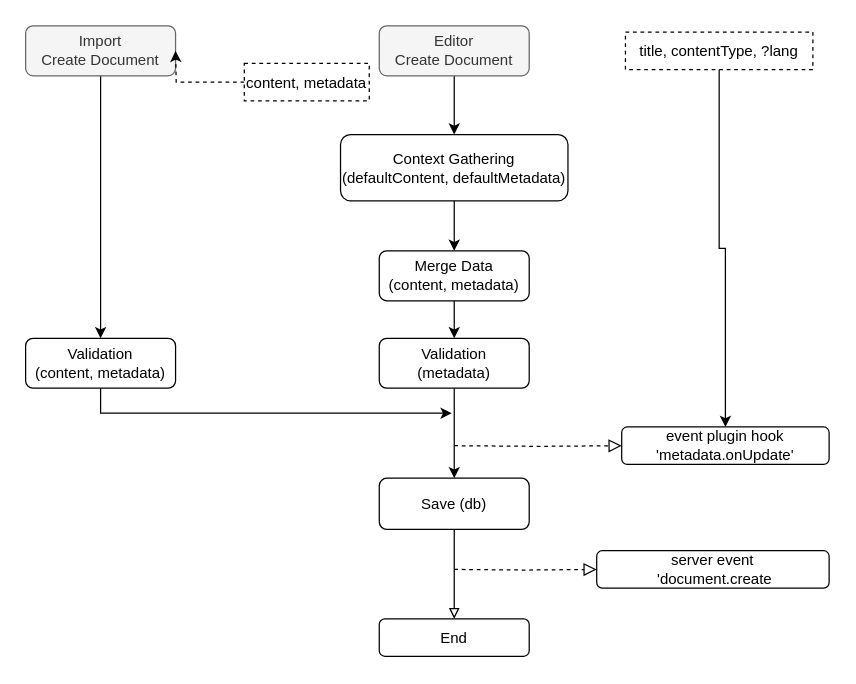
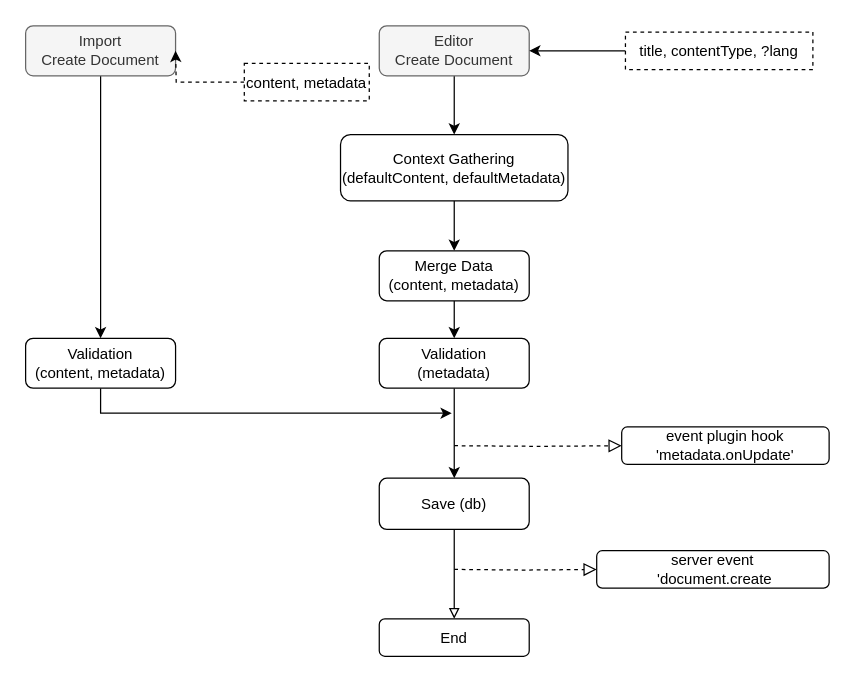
- <mxCell id="17" value="" style="edgeStyle=orthogonalEdgeStyle;rounded=0;orthogonalLoop=1;jettySize=auto;html=1;fontSize=12;strokeColor=default;" edge="1" parent="1" source="18" target="5"><mxGeometry relative="1" as="geometry" /></mxCell>
+ <mxCell id="17" value="" style="edgeStyle=orthogonalEdgeStyle;rounded=0;orthogonalLoop=1;jettySize=auto;html=1;fontSize=12;strokeColor=default;" edge="1" parent="1" source="18" target="3"><mxGeometry relative="1" as="geometry" /></mxCell>
